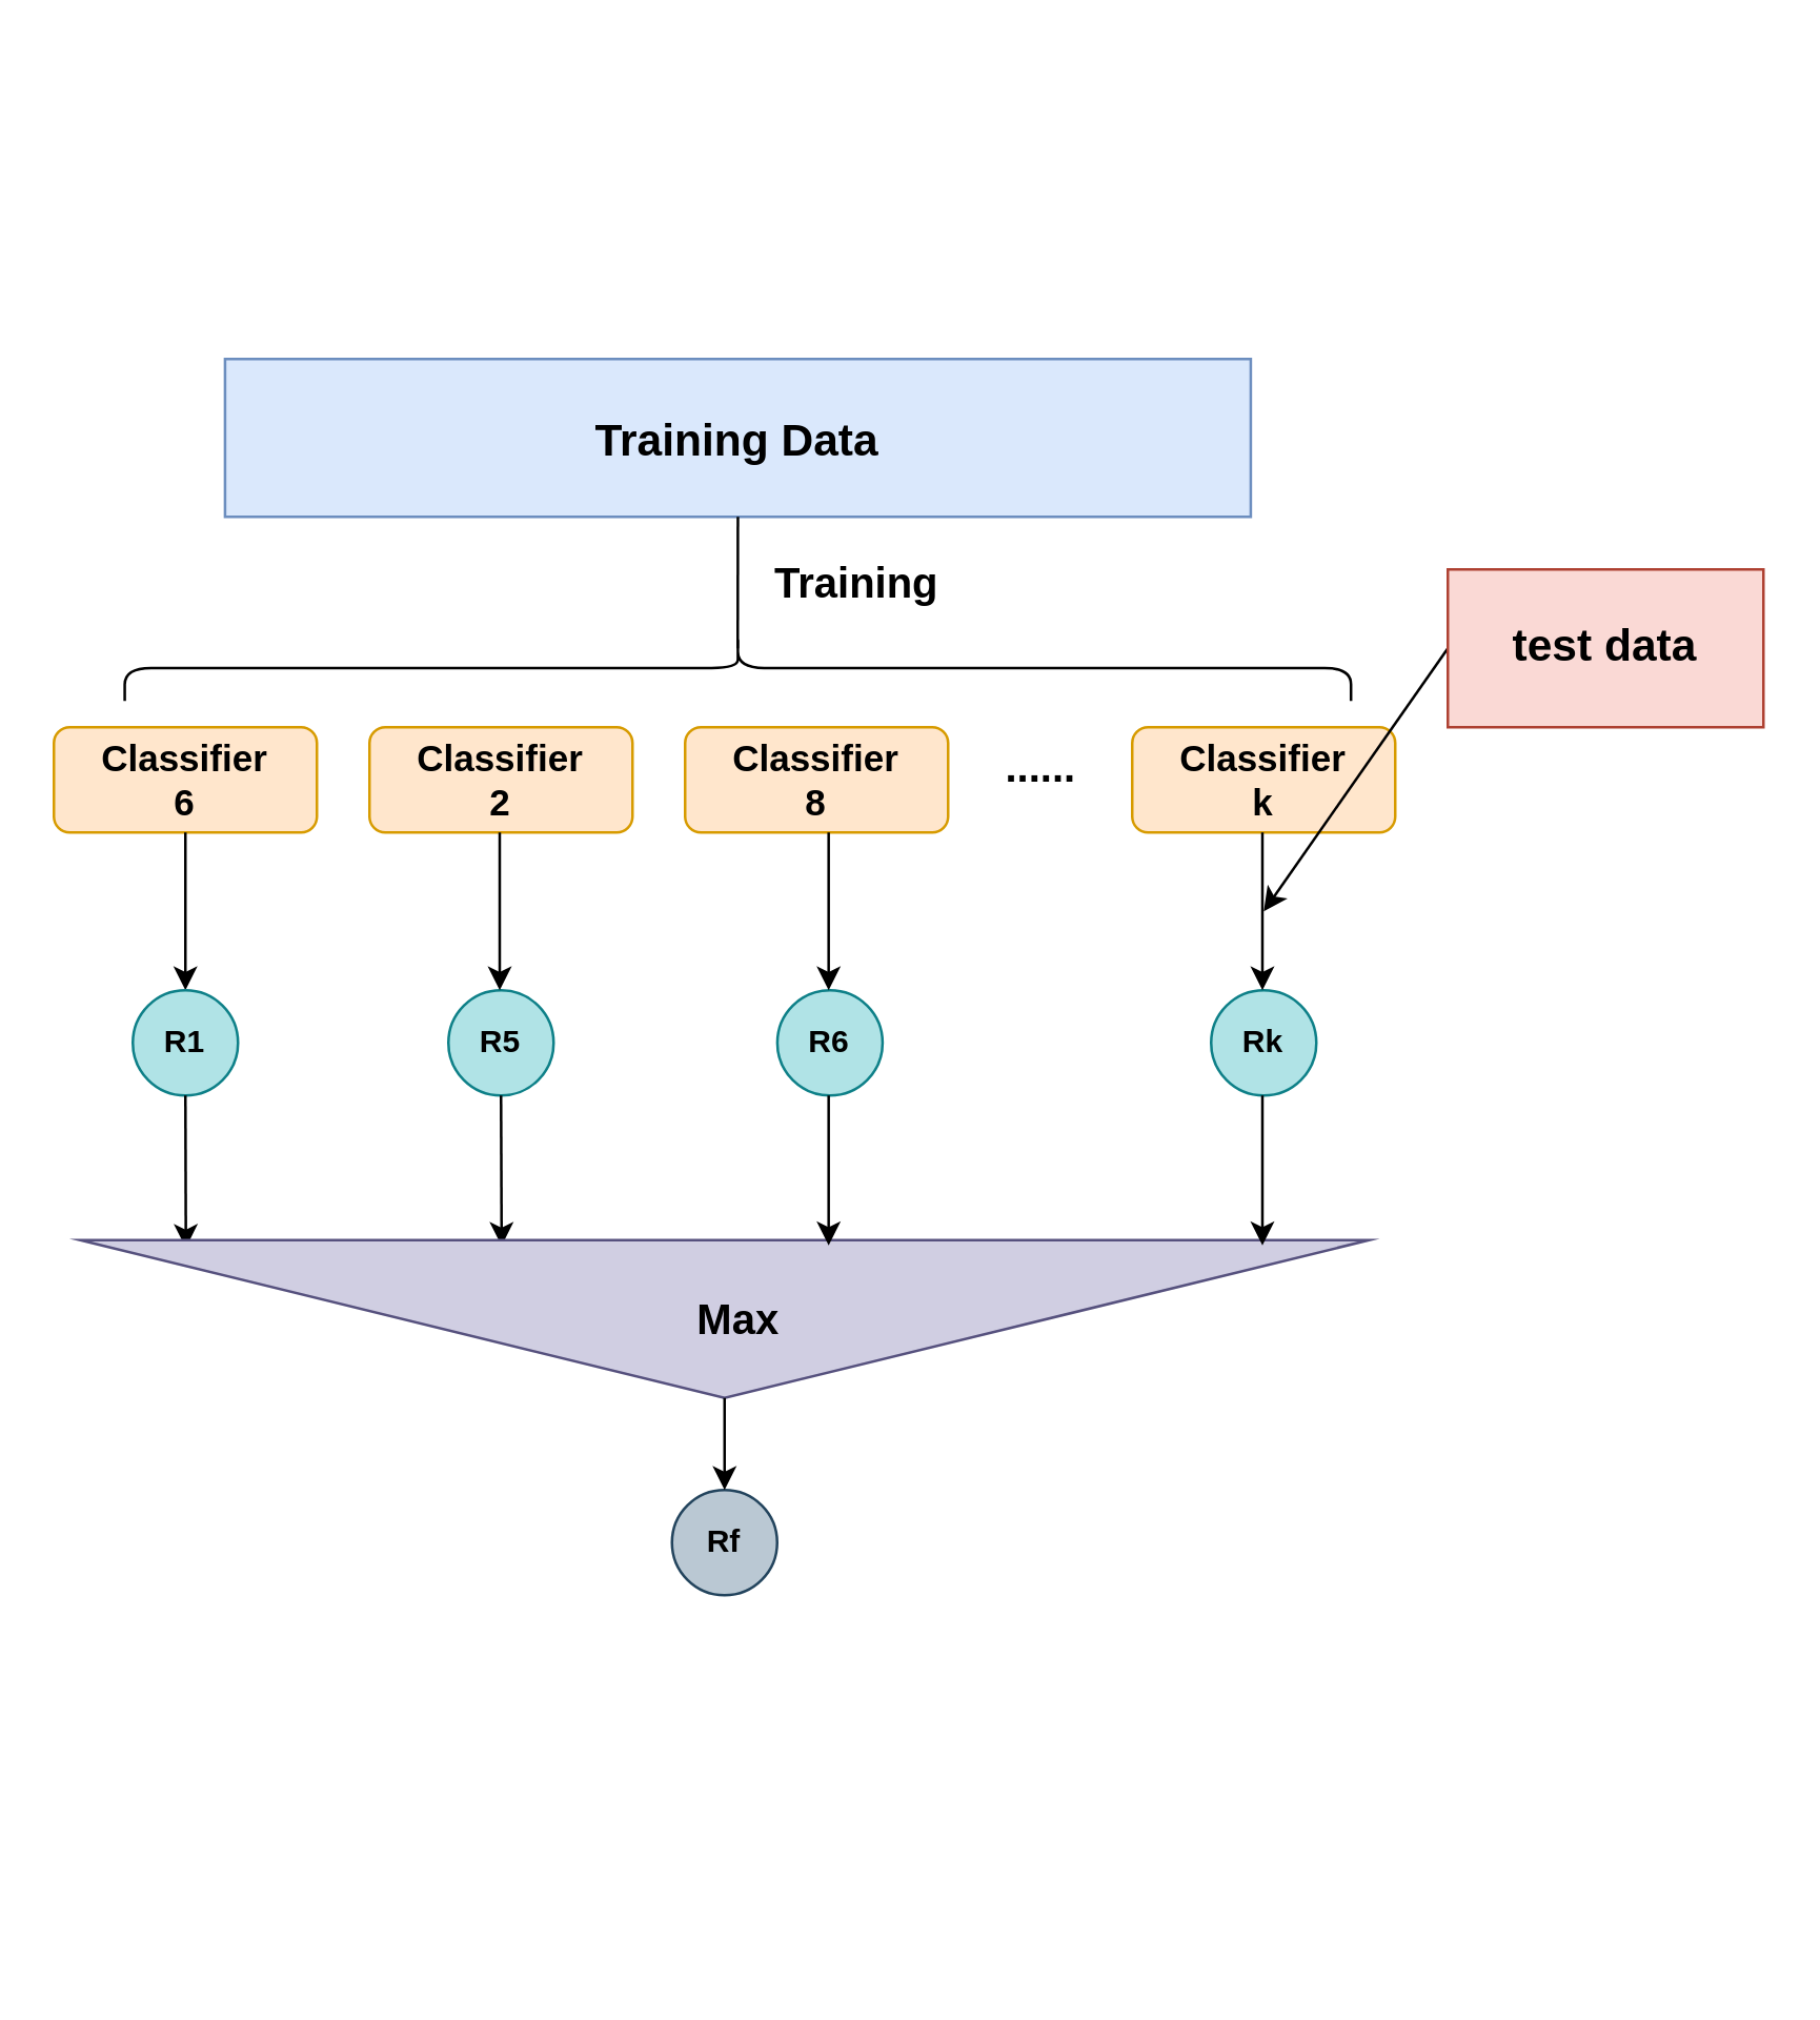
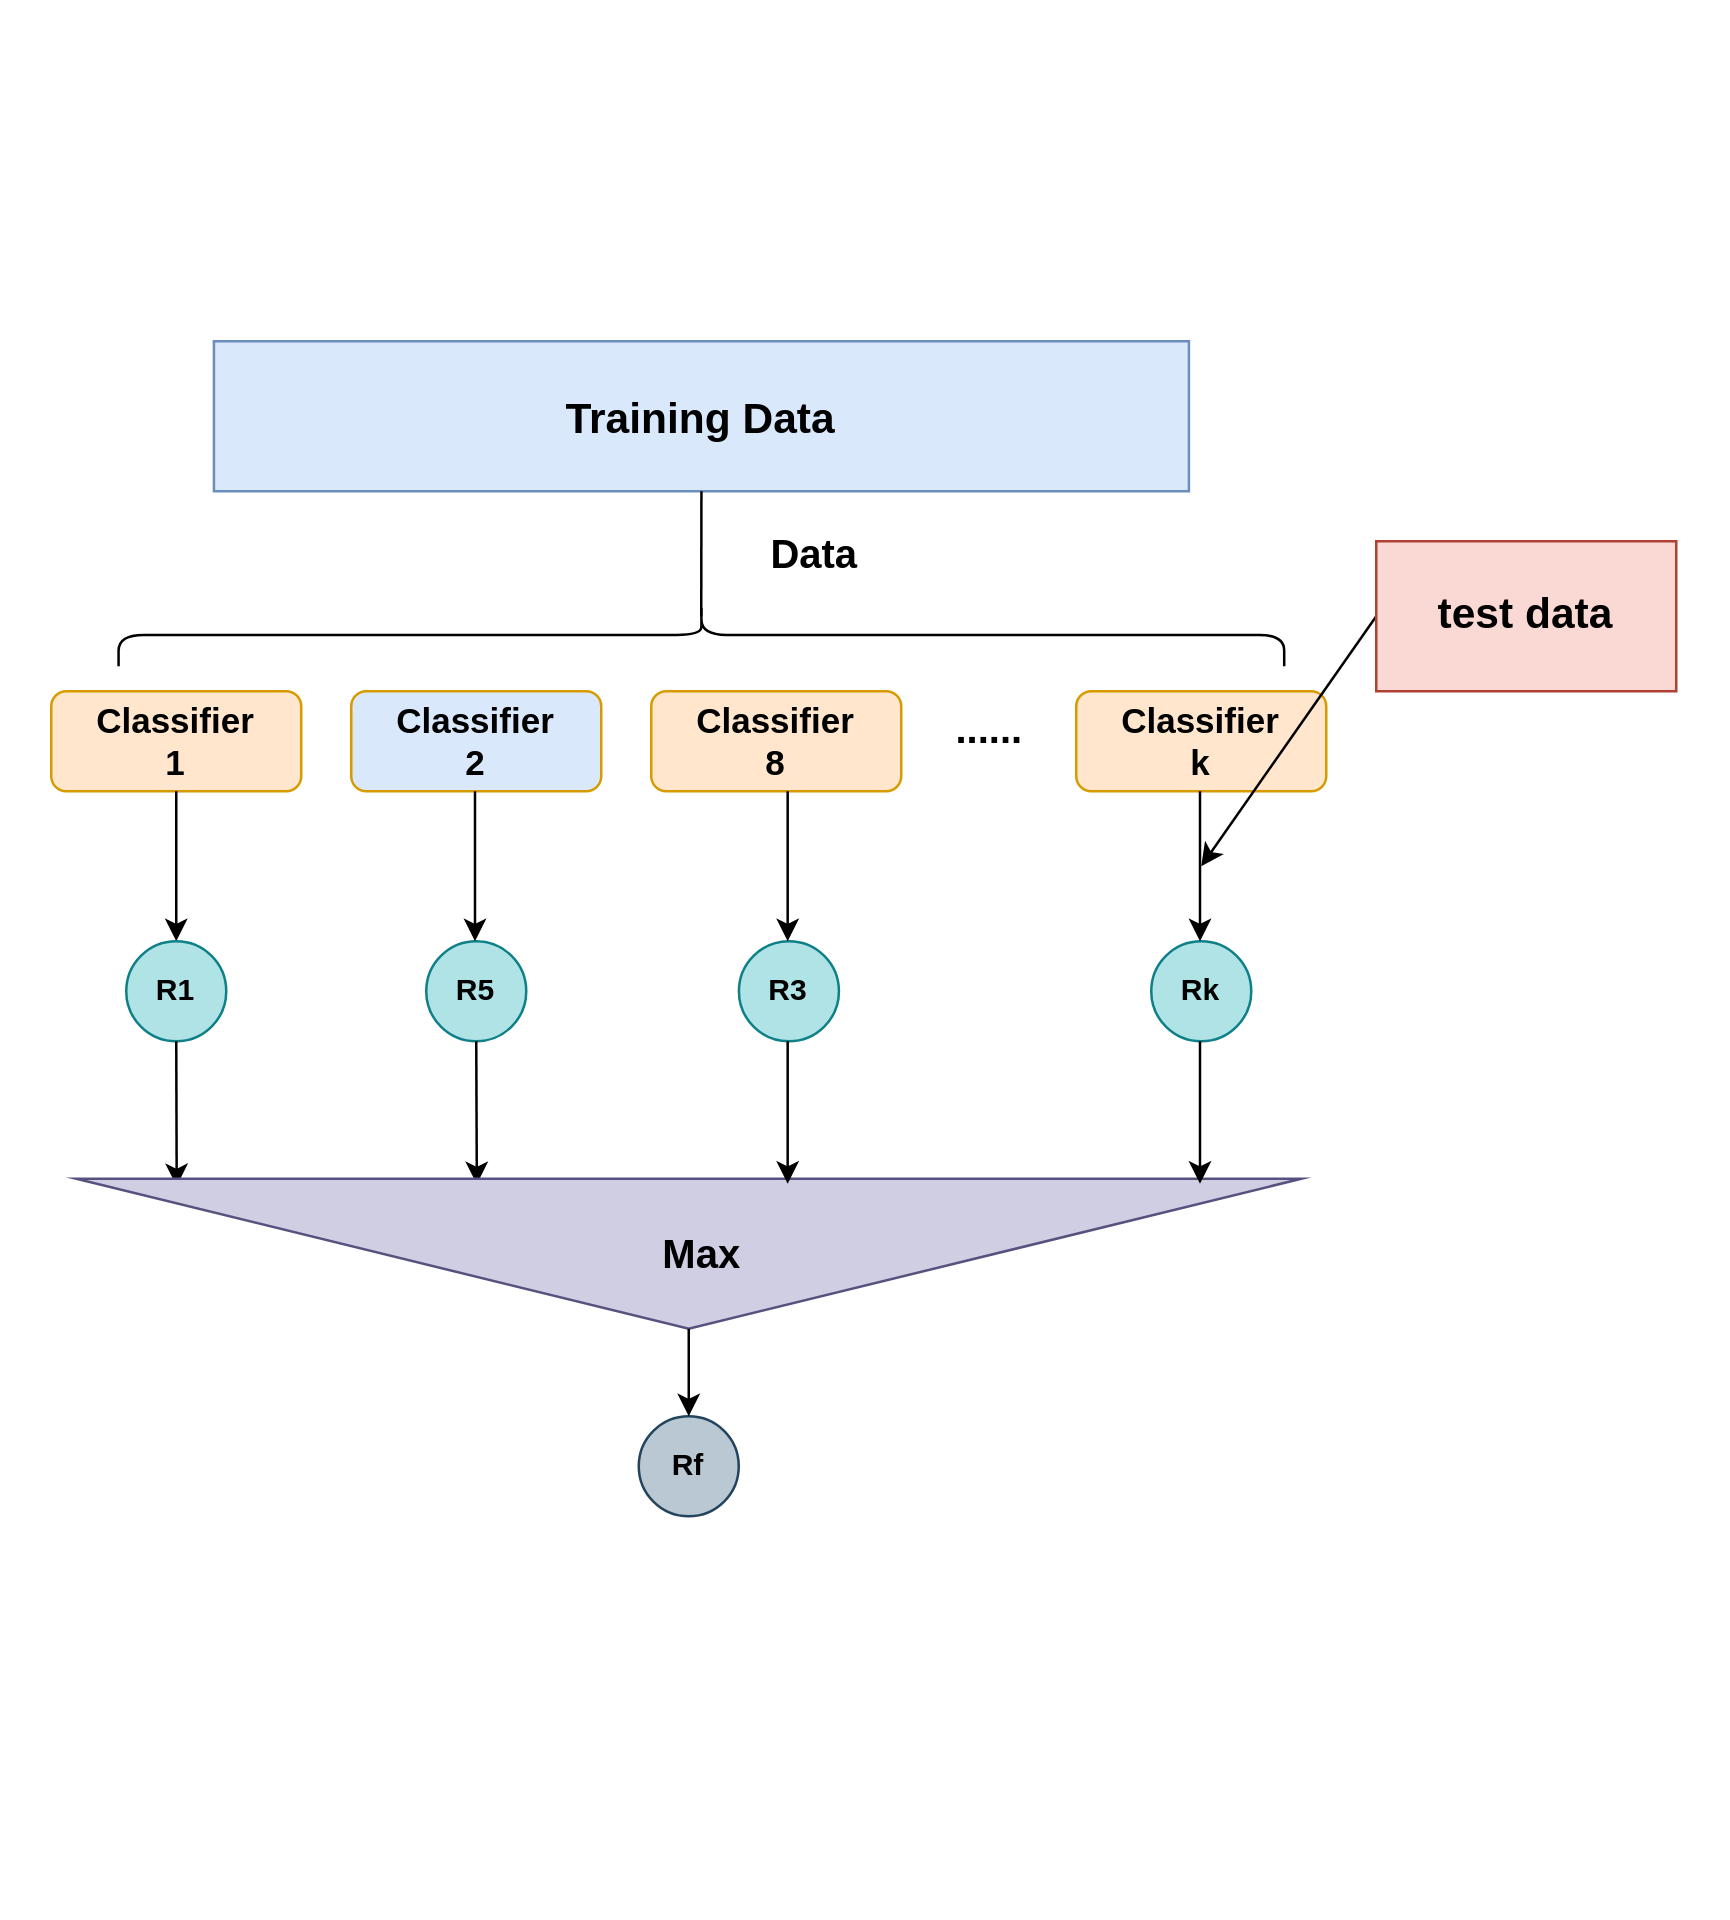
- <mxCell id="21" value="&lt;font style=&quot;font-size: 16px;&quot;&gt;&lt;b&gt;Training&lt;/b&gt;&lt;/font&gt;" style="text;html=1;align=center;verticalAlign=middle;resizable=0;points=[];autosize=1;strokeColor=none;fillColor=none;" vertex="1" parent="1"><mxGeometry x="280" y="206" width="90" height="30" as="geometry" /></mxCell>
+ <mxCell id="21" value="&lt;font style=&quot;font-size: 16px;&quot;&gt;&lt;b&gt;Data&lt;/b&gt;&lt;/font&gt;" style="text;html=1;align=center;verticalAlign=middle;resizable=0;points=[];autosize=1;strokeColor=none;fillColor=none;" vertex="1" parent="1"><mxGeometry x="280" y="206" width="90" height="30" as="geometry" /></mxCell>
- <mxCell id="4" value="&lt;font size=&quot;1&quot; style=&quot;&quot;&gt;&lt;b style=&quot;font-size: 14px;&quot;&gt;Classifier &lt;br&gt;6&lt;/b&gt;&lt;/font&gt;" style="rounded=1;whiteSpace=wrap;html=1;fillColor=#ffe6cc;strokeColor=#d79b00;" vertex="1" parent="1"><mxGeometry x="20" y="276" width="100" height="40" as="geometry" /></mxCell>
+ <mxCell id="4" value="&lt;font size=&quot;1&quot; style=&quot;&quot;&gt;&lt;b style=&quot;font-size: 14px;&quot;&gt;Classifier &lt;br&gt;1&lt;/b&gt;&lt;/font&gt;" style="rounded=1;whiteSpace=wrap;html=1;fillColor=#ffe6cc;strokeColor=#d79b00;" vertex="1" parent="1"><mxGeometry x="20" y="276" width="100" height="40" as="geometry" /></mxCell>
- <mxCell id="5" value="&lt;font size=&quot;1&quot; style=&quot;&quot;&gt;&lt;b style=&quot;font-size: 14px;&quot;&gt;Classifier &lt;br&gt;2&lt;/b&gt;&lt;/font&gt;" style="rounded=1;whiteSpace=wrap;html=1;fillColor=#ffe6cc;strokeColor=#d79b00;" vertex="1" parent="1"><mxGeometry x="140" y="276" width="100" height="40" as="geometry" /></mxCell>
+ <mxCell id="5" value="&lt;font size=&quot;1&quot; style=&quot;&quot;&gt;&lt;b style=&quot;font-size: 14px;&quot;&gt;Classifier &lt;br&gt;2&lt;/b&gt;&lt;/font&gt;" style="rounded=1;whiteSpace=wrap;html=1;fillColor=#dae8fc;strokeColor=#d79b00;" vertex="1" parent="1"><mxGeometry x="140" y="276" width="100" height="40" as="geometry" /></mxCell>
- <mxCell id="13" value="&lt;b&gt;R6&lt;/b&gt;" style="ellipse;whiteSpace=wrap;html=1;aspect=fixed;fillColor=#b0e3e6;strokeColor=#0e8088;" vertex="1" parent="1"><mxGeometry x="295.07" y="376" width="40" height="40" as="geometry" /></mxCell>
+ <mxCell id="13" value="&lt;b&gt;R3&lt;/b&gt;" style="ellipse;whiteSpace=wrap;html=1;aspect=fixed;fillColor=#b0e3e6;strokeColor=#0e8088;" vertex="1" parent="1"><mxGeometry x="295.07" y="376" width="40" height="40" as="geometry" /></mxCell>
